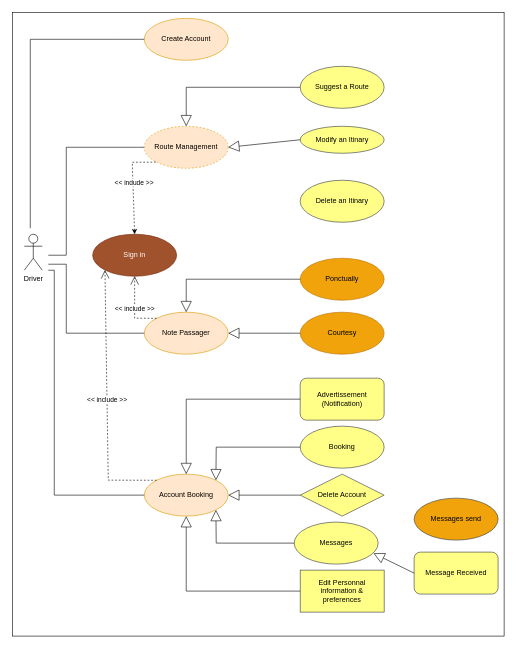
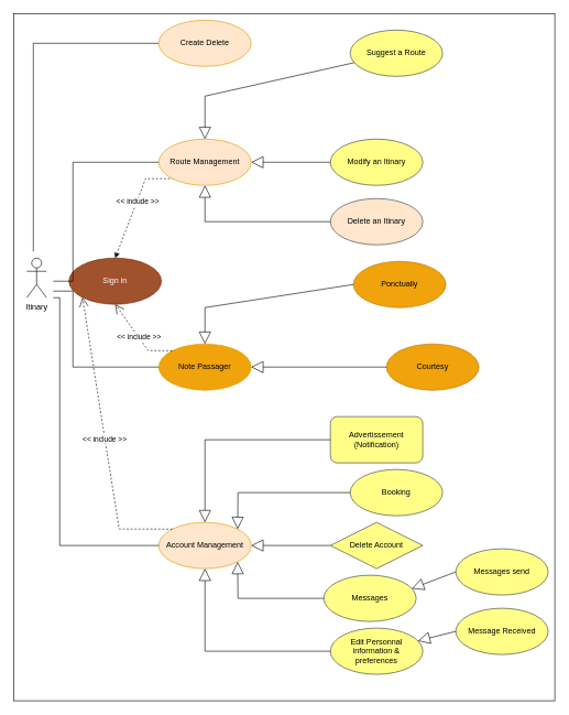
- <mxCell id="3" value="Create Account" style="ellipse;whiteSpace=wrap;html=1;fillColor=#ffe6cc;strokeColor=#d79b00;" vertex="1" parent="1"><mxGeometry x="240" y="30" width="140" height="70" as="geometry" /></mxCell>
+ <mxCell id="3" value="Create Delete" style="ellipse;whiteSpace=wrap;html=1;fillColor=#ffe6cc;strokeColor=#d79b00;" vertex="1" parent="1"><mxGeometry x="240" y="30" width="140" height="70" as="geometry" /></mxCell>
- <mxCell id="10" value="Suggest a Route" style="ellipse;whiteSpace=wrap;html=1;fillColor=#ffff88;strokeColor=#36393d;" vertex="1" parent="1"><mxGeometry x="500" y="110" width="140" height="70" as="geometry" /></mxCell>
+ <mxCell id="10" value="Suggest a Route" style="ellipse;whiteSpace=wrap;html=1;fillColor=#ffff88;strokeColor=#36393d;" vertex="1" parent="1"><mxGeometry x="530" y="45" width="140" height="70" as="geometry" /></mxCell>
- <mxCell id="9" value="Modify an Itinary" style="ellipse;whiteSpace=wrap;html=1;fillColor=#ffff88;strokeColor=#36393d;" vertex="1" parent="1"><mxGeometry x="500" y="210" width="140" height="45" as="geometry" /></mxCell>
+ <mxCell id="9" value="Modify an Itinary" style="ellipse;whiteSpace=wrap;html=1;fillColor=#ffff88;strokeColor=#36393d;" vertex="1" parent="1"><mxGeometry x="500" y="210" width="140" height="70" as="geometry" /></mxCell>
- <mxCell id="4" value="Route Management" style="ellipse;whiteSpace=wrap;html=1;fillColor=#ffe6cc;strokeColor=#d79b00;dashed=1;" vertex="1" parent="1"><mxGeometry x="240" y="210" width="140" height="70" as="geometry" /></mxCell>
+ <mxCell id="4" value="Route Management" style="ellipse;whiteSpace=wrap;html=1;fillColor=#ffe6cc;strokeColor=#d79b00;" vertex="1" parent="1"><mxGeometry x="240" y="210" width="140" height="70" as="geometry" /></mxCell>
+ <mxCell id="14" value="" style="endArrow=block;endSize=16;endFill=0;html=1;rounded=0;entryX=0.5;entryY=1;entryDx=0;entryDy=0;exitX=0;exitY=0.5;exitDx=0;exitDy=0;" edge="1" parent="1" source="11" target="4"><mxGeometry width="160" relative="1" as="geometry"><mxPoint x="480" y="330" as="sourcePoint" /><mxPoint x="360" y="330" as="targetPoint" /><Array as="points"><mxPoint x="310" y="335" /></Array></mxGeometry></mxCell>
- <mxCell id="11" value="Delete an Itinary" style="ellipse;whiteSpace=wrap;html=1;fillColor=#ffff88;strokeColor=#36393d;" vertex="1" parent="1"><mxGeometry x="500" y="300" width="140" height="70" as="geometry" /></mxCell>
+ <mxCell id="11" value="Delete an Itinary" style="ellipse;whiteSpace=wrap;html=1;fillColor=#ffe6cc;strokeColor=#36393d;" vertex="1" parent="1"><mxGeometry x="500" y="300" width="140" height="70" as="geometry" /></mxCell>
- <mxCell id="24" value="Sign in" style="ellipse;whiteSpace=wrap;html=1;fillColor=#a0522d;fontColor=#ffffff;strokeColor=#6D1F00;" vertex="1" parent="1"><mxGeometry x="154" y="390" width="140" height="70" as="geometry" /></mxCell>
+ <mxCell id="24" value="Sign in" style="ellipse;whiteSpace=wrap;html=1;fillColor=#a0522d;fontColor=#ffffff;strokeColor=#6D1F00;" vertex="1" parent="1"><mxGeometry x="104" y="390" width="140" height="70" as="geometry" /></mxCell>
- <mxCell id="7" value="Driver" style="shape=umlActor;verticalLabelPosition=bottom;verticalAlign=top;html=1;" vertex="1" parent="1"><mxGeometry x="40" y="390" width="30" height="60" as="geometry" /></mxCell>
+ <mxCell id="7" value="Itinary" style="shape=umlActor;verticalLabelPosition=bottom;verticalAlign=top;html=1;" vertex="1" parent="1"><mxGeometry x="40" y="390" width="30" height="60" as="geometry" /></mxCell>
- <mxCell id="18" value="Ponctually" style="ellipse;whiteSpace=wrap;html=1;fillColor=#f0a30a;strokeColor=#BD7000;fontColor=#000000;" vertex="1" parent="1"><mxGeometry x="500" y="430" width="140" height="70" as="geometry" /></mxCell>
+ <mxCell id="18" value="Ponctually" style="ellipse;whiteSpace=wrap;html=1;fillColor=#f0a30a;strokeColor=#BD7000;fontColor=#000000;" vertex="1" parent="1"><mxGeometry x="535" y="395" width="140" height="70" as="geometry" /></mxCell>
- <mxCell id="6" value="Note Passager" style="ellipse;whiteSpace=wrap;html=1;fillColor=#ffe6cc;strokeColor=#d79b00;" vertex="1" parent="1"><mxGeometry x="240" y="520" width="140" height="70" as="geometry" /></mxCell>
+ <mxCell id="6" value="Note Passager" style="ellipse;whiteSpace=wrap;html=1;fillColor=#f0a30a;strokeColor=#d79b00;" vertex="1" parent="1"><mxGeometry x="240" y="520" width="140" height="70" as="geometry" /></mxCell>
- <mxCell id="19" value="Courtesy" style="ellipse;whiteSpace=wrap;html=1;fillColor=#f0a30a;strokeColor=#BD7000;fontColor=#000000;" vertex="1" parent="1"><mxGeometry x="500" y="520" width="140" height="70" as="geometry" /></mxCell>
+ <mxCell id="19" value="Courtesy" style="ellipse;whiteSpace=wrap;html=1;fillColor=#f0a30a;strokeColor=#BD7000;fontColor=#000000;" vertex="1" parent="1"><mxGeometry x="585" y="520" width="140" height="70" as="geometry" /></mxCell>
- <mxCell id="20" value="Booking" style="ellipse;whiteSpace=wrap;html=1;fillColor=#ffff88;strokeColor=#36393d;" vertex="1" parent="1"><mxGeometry x="500" y="710" width="140" height="70" as="geometry" /></mxCell>
+ <mxCell id="20" value="Booking" style="ellipse;whiteSpace=wrap;html=1;fillColor=#ffff88;strokeColor=#36393d;" vertex="1" parent="1"><mxGeometry x="530" y="710" width="140" height="70" as="geometry" /></mxCell>
- <mxCell id="5" value="Account Booking" style="ellipse;whiteSpace=wrap;html=1;fillColor=#ffe6cc;strokeColor=#d79b00;" vertex="1" parent="1"><mxGeometry x="240" y="790" width="140" height="70" as="geometry" /></mxCell>
+ <mxCell id="5" value="Account Management" style="ellipse;whiteSpace=wrap;html=1;fillColor=#ffe6cc;strokeColor=#d79b00;" vertex="1" parent="1"><mxGeometry x="240" y="790" width="140" height="70" as="geometry" /></mxCell>
- <mxCell id="33" value="Messages send" style="ellipse;whiteSpace=wrap;html=1;fillColor=#f0a30a;strokeColor=#36393d;" vertex="1" parent="1"><mxGeometry x="690" y="830" width="140" height="70" as="geometry" /></mxCell>
+ <mxCell id="33" value="Messages send" style="ellipse;whiteSpace=wrap;html=1;fillColor=#ffff88;strokeColor=#36393d;" vertex="1" parent="1"><mxGeometry x="690" y="830" width="140" height="70" as="geometry" /></mxCell>
+ <mxCell id="35" value="" style="endArrow=block;endSize=16;endFill=0;html=1;rounded=0;exitX=0;exitY=0.5;exitDx=0;exitDy=0;entryX=0.953;entryY=0.289;entryDx=0;entryDy=0;entryPerimeter=0;" edge="1" parent="1" source="33" target="21"><mxGeometry width="160" relative="1" as="geometry"><mxPoint x="640" y="800" as="sourcePoint" /><mxPoint x="800" y="800" as="targetPoint" /></mxGeometry></mxCell>
- <mxCell id="36" value="" style="endArrow=block;endSize=16;endFill=0;html=1;rounded=0;exitX=0;exitY=0.5;exitDx=0;exitDy=0;entryX=0.945;entryY=0.743;entryDx=0;entryDy=0;entryPerimeter=0;" edge="1" parent="1" source="34" target="21"><mxGeometry width="160" relative="1" as="geometry"><mxPoint x="710" y="875" as="sourcePoint" /><mxPoint x="630" y="890" as="targetPoint" /></mxGeometry></mxCell>
+ <mxCell id="36" value="" style="endArrow=block;endSize=16;endFill=0;html=1;rounded=0;exitX=0;exitY=0.5;exitDx=0;exitDy=0;" edge="1" parent="1" source="34" target="15"><mxGeometry width="160" relative="1" as="geometry"><mxPoint x="710" y="875" as="sourcePoint" /><mxPoint x="630" y="890" as="targetPoint" /></mxGeometry></mxCell>
- <mxCell id="34" value="Message Received" style="whiteSpace=wrap;html=1;fillColor=#ffff88;strokeColor=#36393d;rounded=1;" vertex="1" parent="1"><mxGeometry x="690" y="920" width="140" height="70" as="geometry" /></mxCell>
+ <mxCell id="34" value="Message Received" style="ellipse;whiteSpace=wrap;html=1;fillColor=#ffff88;strokeColor=#36393d;" vertex="1" parent="1"><mxGeometry x="690" y="920" width="140" height="70" as="geometry" /></mxCell>
- <mxCell id="15" value="&lt;div&gt;Edit Personnal&lt;/div&gt;&lt;div&gt;information &amp;amp; &lt;br&gt;&lt;/div&gt;&lt;div&gt;preferences&lt;/div&gt;" style="whiteSpace=wrap;html=1;fillColor=#ffff88;strokeColor=#36393d;rounded=0;" vertex="1" parent="1"><mxGeometry x="500" y="950" width="140" height="70" as="geometry" /></mxCell>
+ <mxCell id="15" value="&lt;div&gt;Edit Personnal&lt;/div&gt;&lt;div&gt;information &amp;amp; &lt;br&gt;&lt;/div&gt;&lt;div&gt;preferences&lt;/div&gt;" style="ellipse;whiteSpace=wrap;html=1;fillColor=#ffff88;strokeColor=#36393d;" vertex="1" parent="1"><mxGeometry x="500" y="950" width="140" height="70" as="geometry" /></mxCell>
